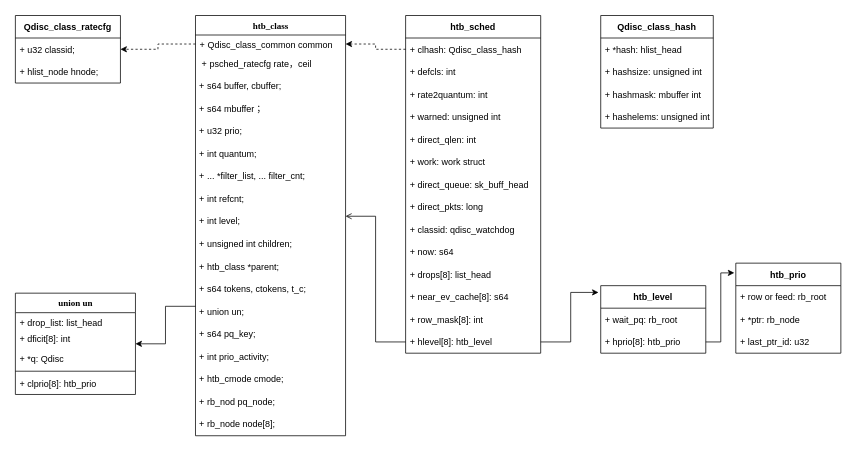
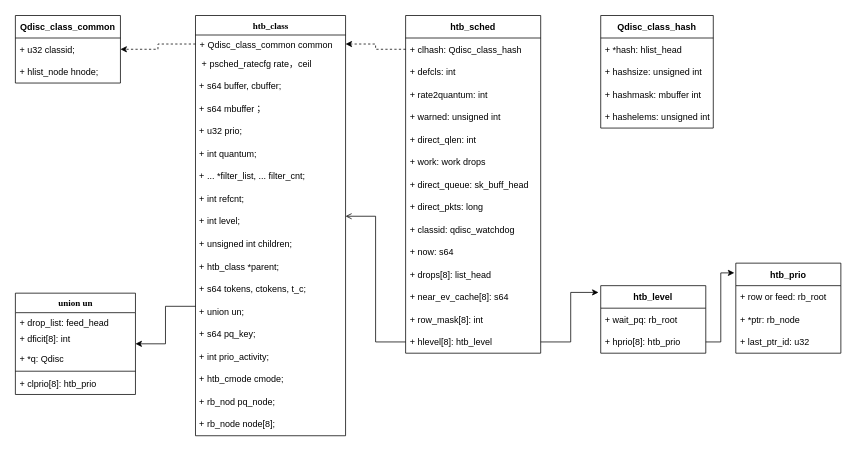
- <mxCell id="21" value="Qdisc_class_ratecfg" style="swimlane;fontStyle=1;childLayout=stackLayout;horizontal=1;startSize=30;horizontalStack=0;resizeParent=1;resizeParentMax=0;resizeLast=0;collapsible=1;marginBottom=0;" vertex="1" parent="1"><mxGeometry x="20" y="20" width="140" height="90" as="geometry" /></mxCell>
+ <mxCell id="21" value="Qdisc_class_common" style="swimlane;fontStyle=1;childLayout=stackLayout;horizontal=1;startSize=30;horizontalStack=0;resizeParent=1;resizeParentMax=0;resizeLast=0;collapsible=1;marginBottom=0;" vertex="1" parent="1"><mxGeometry x="20" y="20" width="140" height="90" as="geometry" /></mxCell>
- <mxCell id="44" value="+ work: work struct" style="text;strokeColor=none;fillColor=none;align=left;verticalAlign=middle;spacingLeft=4;spacingRight=4;overflow=hidden;points=[[0,0.5],[1,0.5]];portConstraint=eastwest;rotatable=0;" vertex="1" parent="38"><mxGeometry y="180" width="180" height="30" as="geometry" /></mxCell>
+ <mxCell id="44" value="+ work: work drops" style="text;strokeColor=none;fillColor=none;align=left;verticalAlign=middle;spacingLeft=4;spacingRight=4;overflow=hidden;points=[[0,0.5],[1,0.5]];portConstraint=eastwest;rotatable=0;" vertex="1" parent="38"><mxGeometry y="180" width="180" height="30" as="geometry" /></mxCell>
- <mxCell id="25" value="+ drop_list: list_head" style="text;html=1;strokeColor=none;fillColor=none;align=left;verticalAlign=top;spacingLeft=4;spacingRight=4;whiteSpace=wrap;overflow=hidden;rotatable=0;points=[[0,0.5],[1,0.5]];portConstraint=eastwest;" vertex="1" parent="24"><mxGeometry y="26" width="160" height="22" as="geometry" /></mxCell>
+ <mxCell id="25" value="+ drop_list: feed_head" style="text;html=1;strokeColor=none;fillColor=none;align=left;verticalAlign=top;spacingLeft=4;spacingRight=4;whiteSpace=wrap;overflow=hidden;rotatable=0;points=[[0,0.5],[1,0.5]];portConstraint=eastwest;" vertex="1" parent="24"><mxGeometry y="26" width="160" height="22" as="geometry" /></mxCell>
